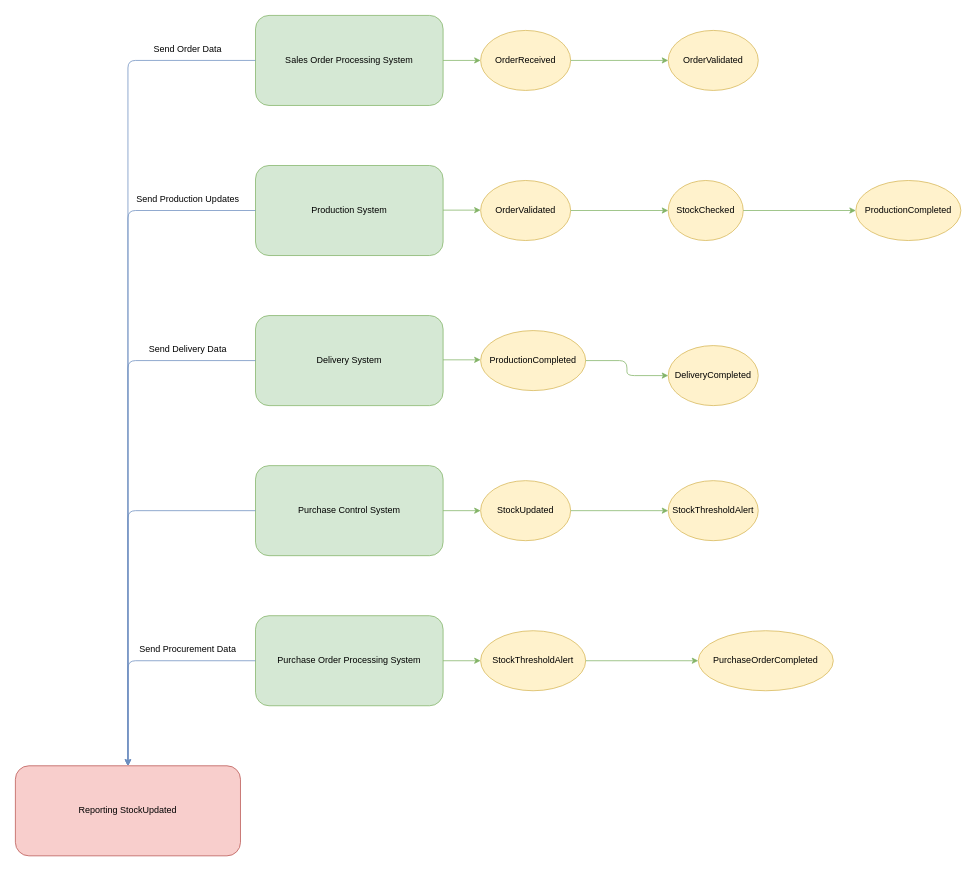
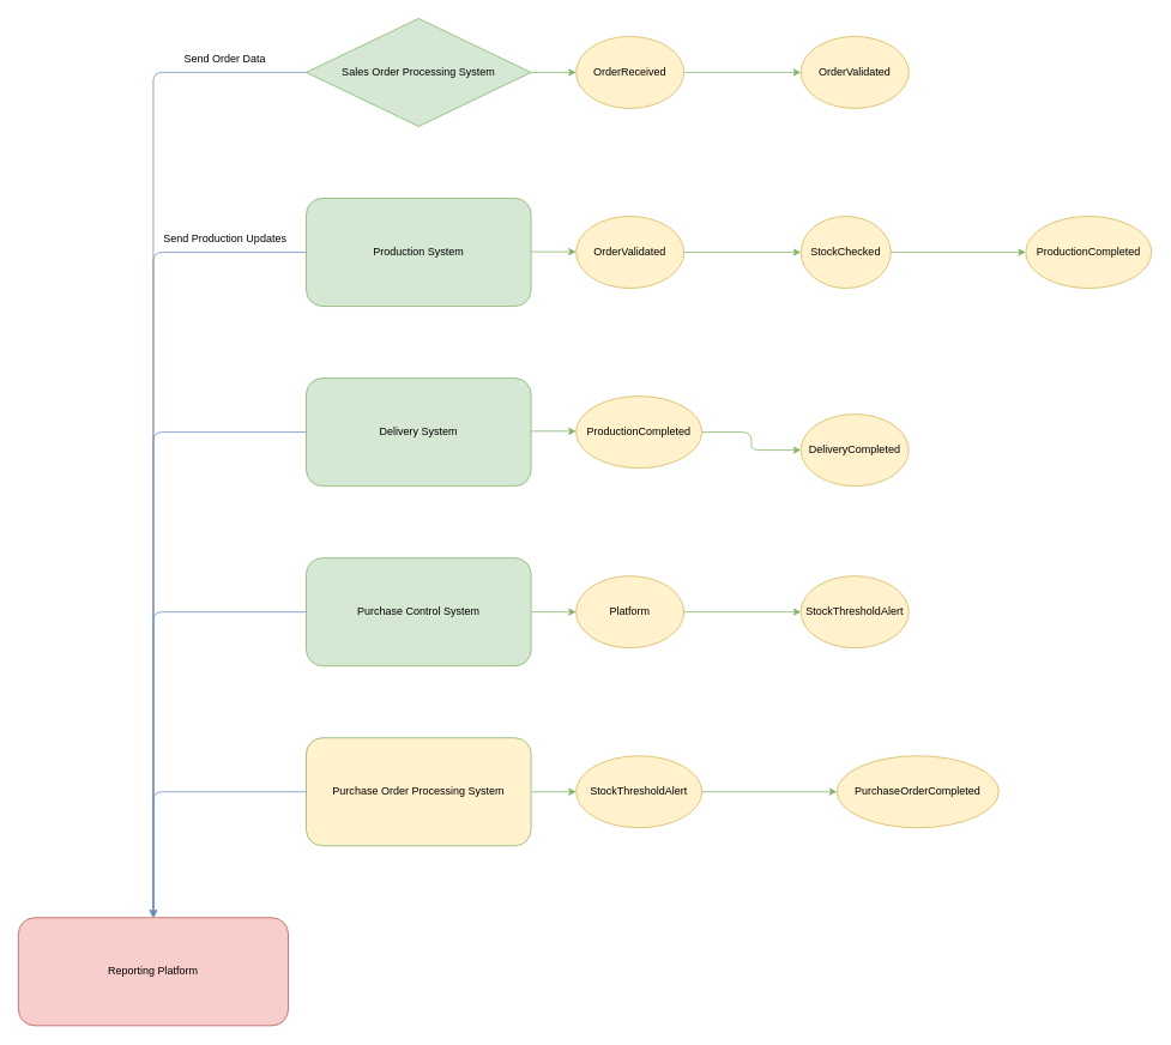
- <mxCell id="2" value="Sales Order Processing System" style="rounded=1;whiteSpace=wrap;html=1;fillColor=#d5e8d4;strokeColor=#82b366;" vertex="1" parent="1"><mxGeometry x="340" y="20" width="250" height="120" as="geometry" /></mxCell>
+ <mxCell id="2" value="Sales Order Processing System" style="rhombus;whiteSpace=wrap;html=1;fillColor=#d5e8d4;strokeColor=#82b366;" vertex="1" parent="1"><mxGeometry x="340" y="20" width="250" height="120" as="geometry" /></mxCell>
- <mxCell id="33" value="&lt;span style=&quot;text-wrap-mode: nowrap; background-color: rgb(255, 255, 255);&quot;&gt;Send Delivery Data&lt;/span&gt;" style="text;html=1;align=center;verticalAlign=middle;whiteSpace=wrap;rounded=0;" vertex="1" parent="1"><mxGeometry x="200" y="450" width="100" height="30" as="geometry" /></mxCell>
- <mxCell id="18" value="StockUpdated" style="shape=ellipse;whiteSpace=wrap;html=1;fillColor=#fff2cc;strokeColor=#d6b656;" vertex="1" parent="1"><mxGeometry x="640" y="640" width="120" height="80" as="geometry" /></mxCell>
+ <mxCell id="18" value="Platform" style="shape=ellipse;whiteSpace=wrap;html=1;fillColor=#fff2cc;strokeColor=#d6b656;" vertex="1" parent="1"><mxGeometry x="640" y="640" width="120" height="80" as="geometry" /></mxCell>
- <mxCell id="34" value="&lt;span style=&quot;text-wrap-mode: nowrap; background-color: rgb(255, 255, 255);&quot;&gt;Send Procurement Data&lt;/span&gt;" style="text;html=1;align=center;verticalAlign=middle;whiteSpace=wrap;rounded=0;" vertex="1" parent="1"><mxGeometry x="210" y="850" width="80" height="30" as="geometry" /></mxCell>
- <mxCell id="21" value="Purchase Order Processing System" style="rounded=1;whiteSpace=wrap;html=1;fillColor=#d5e8d4;strokeColor=#82b366;" vertex="1" parent="1"><mxGeometry x="340" y="820" width="250" height="120" as="geometry" /></mxCell>
+ <mxCell id="21" value="Purchase Order Processing System" style="rounded=1;whiteSpace=wrap;html=1;fillColor=#fff2cc;strokeColor=#82b366;" vertex="1" parent="1"><mxGeometry x="340" y="820" width="250" height="120" as="geometry" /></mxCell>
- <mxCell id="25" value="Reporting StockUpdated" style="rounded=1;whiteSpace=wrap;html=1;fillColor=#f8cecc;strokeColor=#b85450;" vertex="1" parent="1"><mxGeometry x="20" y="1020" width="300" height="120" as="geometry" /></mxCell>
+ <mxCell id="25" value="Reporting Platform" style="rounded=1;whiteSpace=wrap;html=1;fillColor=#f8cecc;strokeColor=#b85450;" vertex="1" parent="1"><mxGeometry x="20" y="1020" width="300" height="120" as="geometry" /></mxCell>
